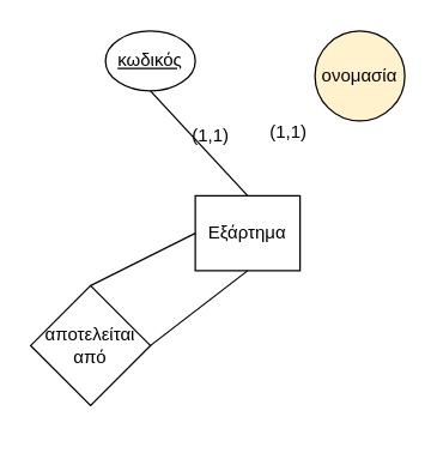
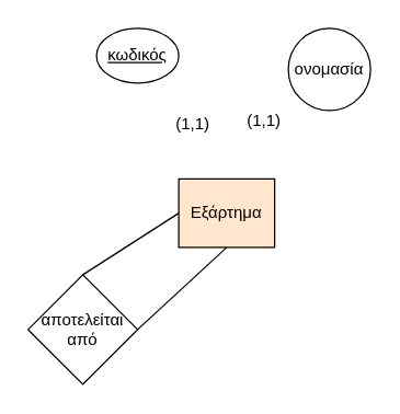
- <mxCell id="4" value="ονομασία" style="ellipse;whiteSpace=wrap;html=1;fillColor=#fff2cc;" vertex="1" parent="1"><mxGeometry x="210" y="20" width="60" height="60" as="geometry" /></mxCell>
+ <mxCell id="4" value="ονομασία" style="ellipse;whiteSpace=wrap;html=1;" vertex="1" parent="1"><mxGeometry x="210" y="20" width="60" height="60" as="geometry" /></mxCell>
- <mxCell id="5" value="" style="endArrow=none;html=1;rounded=0;entryX=0.5;entryY=0;entryDx=0;entryDy=0;exitX=0.5;exitY=1;exitDx=0;exitDy=0;" edge="1" parent="1" source="3" target="2"><mxGeometry width="50" height="50" relative="1" as="geometry"><mxPoint x="80" y="330" as="sourcePoint" /><mxPoint x="130" y="280" as="targetPoint" /></mxGeometry></mxCell>
- <mxCell id="2" value="Εξάρτημα" style="rounded=0;whiteSpace=wrap;html=1;" vertex="1" parent="1"><mxGeometry x="130" y="130" width="70" height="50" as="geometry" /></mxCell>
+ <mxCell id="2" value="Εξάρτημα" style="rounded=0;whiteSpace=wrap;html=1;fillColor=#ffe6cc;" vertex="1" parent="1"><mxGeometry x="130" y="130" width="70" height="50" as="geometry" /></mxCell>
- <mxCell id="7" value="αποτελείται από" style="rhombus;whiteSpace=wrap;html=1;" vertex="1" parent="1"><mxGeometry x="20" y="190" width="80" height="80" as="geometry" /></mxCell>
+ <mxCell id="7" value="αποτελείται από" style="rhombus;whiteSpace=wrap;html=1;" vertex="1" parent="1"><mxGeometry x="20" y="200" width="80" height="80" as="geometry" /></mxCell>
